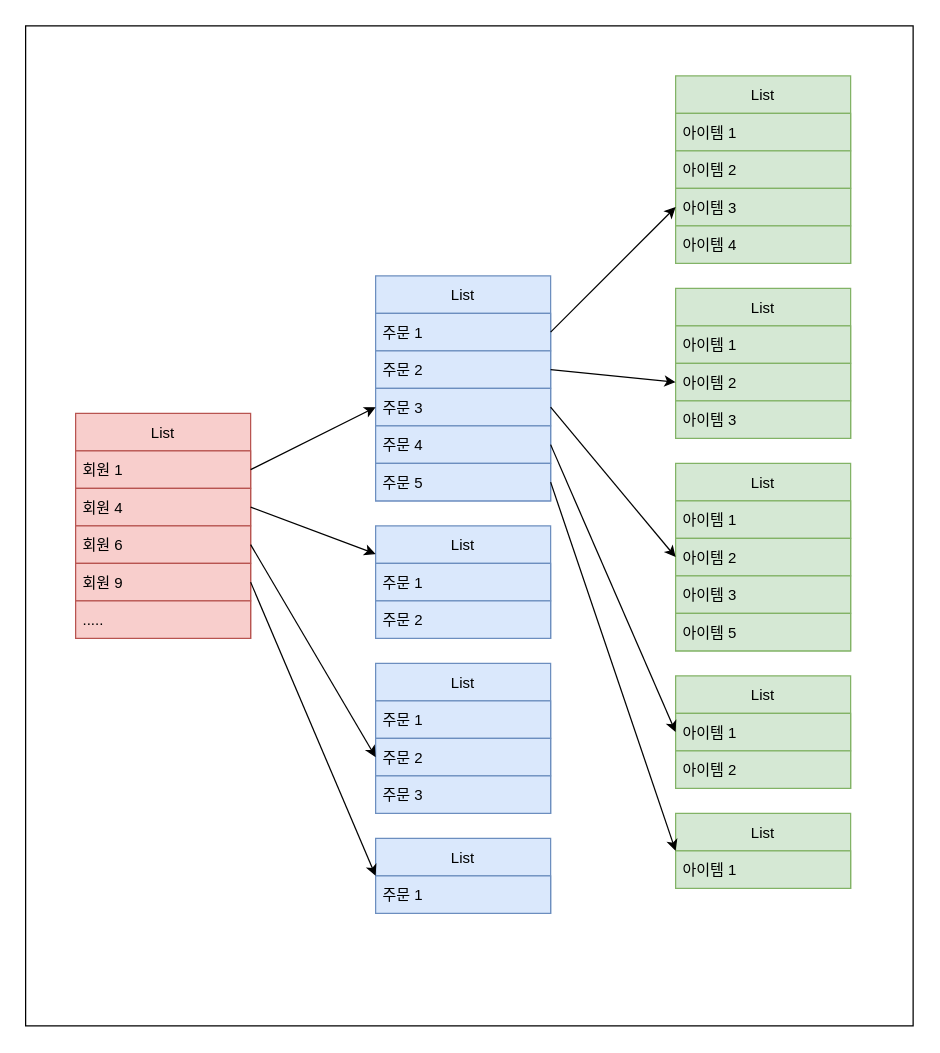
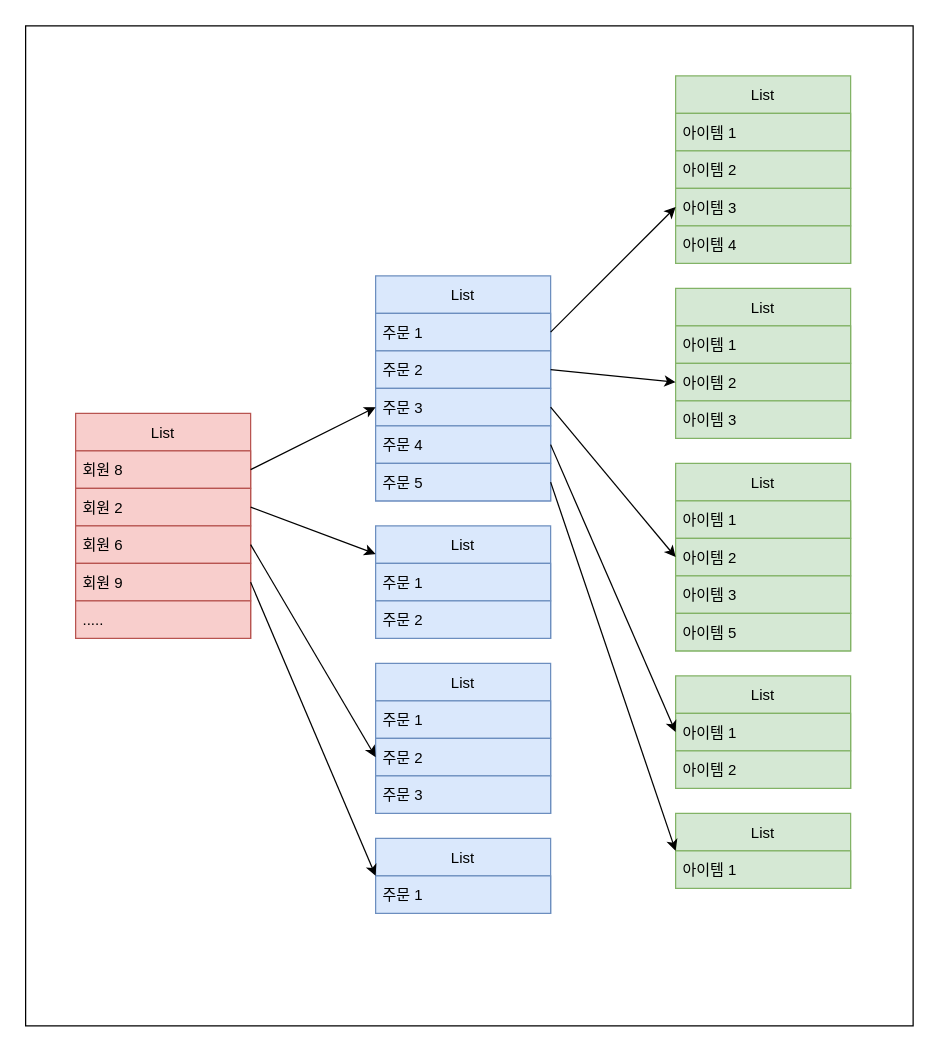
- <mxCell id="4" value="회원 1 " style="text;strokeColor=#b85450;fillColor=#f8cecc;align=left;verticalAlign=middle;spacingLeft=4;spacingRight=4;overflow=hidden;points=[[0,0.5],[1,0.5]];portConstraint=eastwest;rotatable=0;" vertex="1" parent="3"><mxGeometry y="30" width="140" height="30" as="geometry" /></mxCell>
+ <mxCell id="4" value="회원 8 " style="text;strokeColor=#b85450;fillColor=#f8cecc;align=left;verticalAlign=middle;spacingLeft=4;spacingRight=4;overflow=hidden;points=[[0,0.5],[1,0.5]];portConstraint=eastwest;rotatable=0;" vertex="1" parent="3"><mxGeometry y="30" width="140" height="30" as="geometry" /></mxCell>
- <mxCell id="5" value="회원 4" style="text;strokeColor=#b85450;fillColor=#f8cecc;align=left;verticalAlign=middle;spacingLeft=4;spacingRight=4;overflow=hidden;points=[[0,0.5],[1,0.5]];portConstraint=eastwest;rotatable=0;" vertex="1" parent="3"><mxGeometry y="60" width="140" height="30" as="geometry" /></mxCell>
+ <mxCell id="5" value="회원 2" style="text;strokeColor=#b85450;fillColor=#f8cecc;align=left;verticalAlign=middle;spacingLeft=4;spacingRight=4;overflow=hidden;points=[[0,0.5],[1,0.5]];portConstraint=eastwest;rotatable=0;" vertex="1" parent="3"><mxGeometry y="60" width="140" height="30" as="geometry" /></mxCell>
